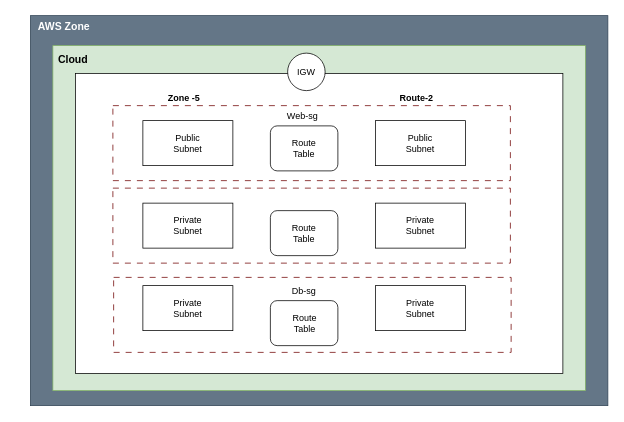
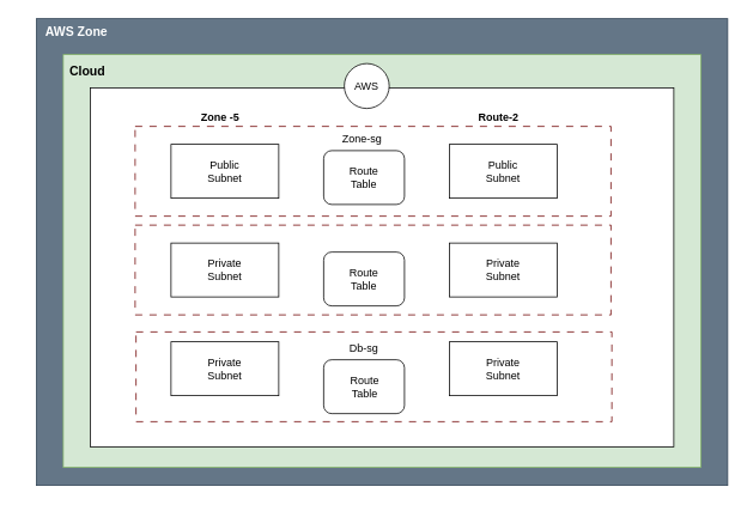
- <mxCell id="36" value="IGW" style="text;html=1;align=center;verticalAlign=middle;whiteSpace=wrap;rounded=0;" vertex="1" parent="1"><mxGeometry x="378" y="80" width="60" height="30" as="geometry" /></mxCell>
+ <mxCell id="36" value="AWS" style="text;html=1;align=center;verticalAlign=middle;whiteSpace=wrap;rounded=0;" vertex="1" parent="1"><mxGeometry x="378" y="80" width="60" height="30" as="geometry" /></mxCell>
- <mxCell id="29" value="Web-sg" style="text;html=1;align=center;verticalAlign=middle;whiteSpace=wrap;rounded=0;" vertex="1" parent="1"><mxGeometry x="373" y="139" width="60" height="30" as="geometry" /></mxCell>
+ <mxCell id="29" value="Zone-sg" style="text;html=1;align=center;verticalAlign=middle;whiteSpace=wrap;rounded=0;" vertex="1" parent="1"><mxGeometry x="373" y="139" width="60" height="30" as="geometry" /></mxCell>
